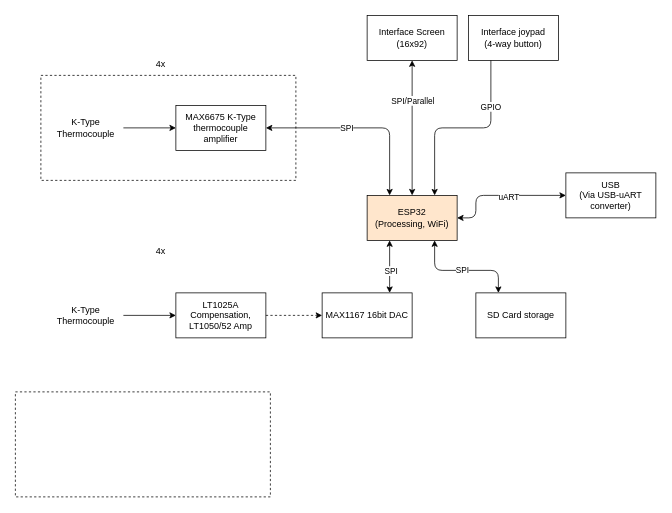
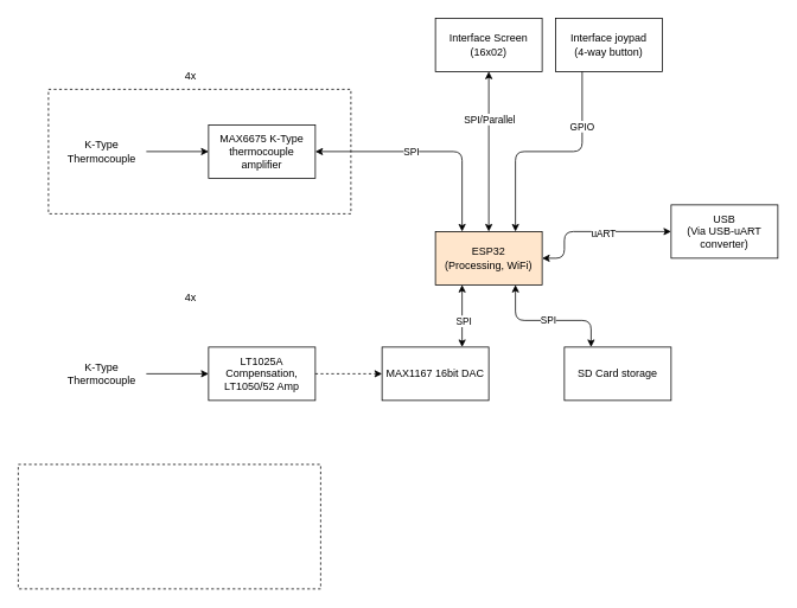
- <mxCell id="21" value="Interface Screen&lt;br&gt;(16x92)" style="rounded=0;whiteSpace=wrap;html=1;fillColor=none;" parent="1" vertex="1"><mxGeometry x="489" y="20" width="120" height="60" as="geometry" /></mxCell>
+ <mxCell id="21" value="Interface Screen&lt;br&gt;(16x02)" style="rounded=0;whiteSpace=wrap;html=1;fillColor=none;" parent="1" vertex="1"><mxGeometry x="489" y="20" width="120" height="60" as="geometry" /></mxCell>
